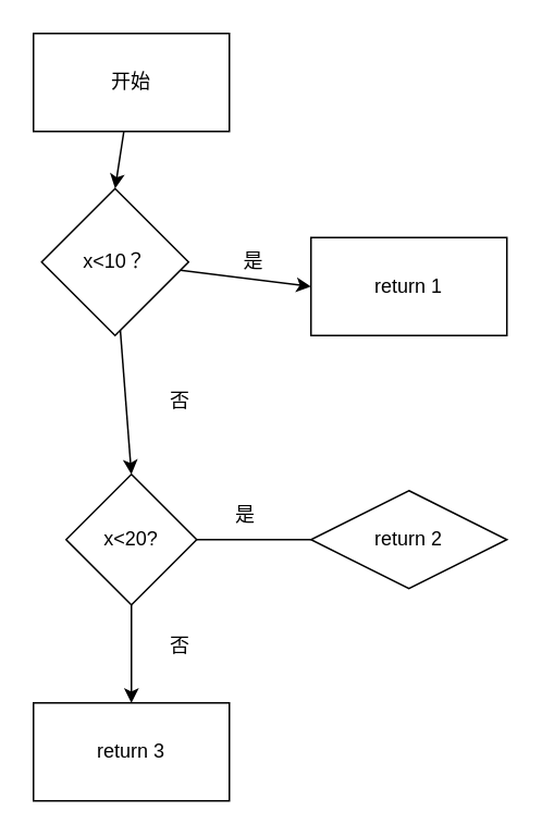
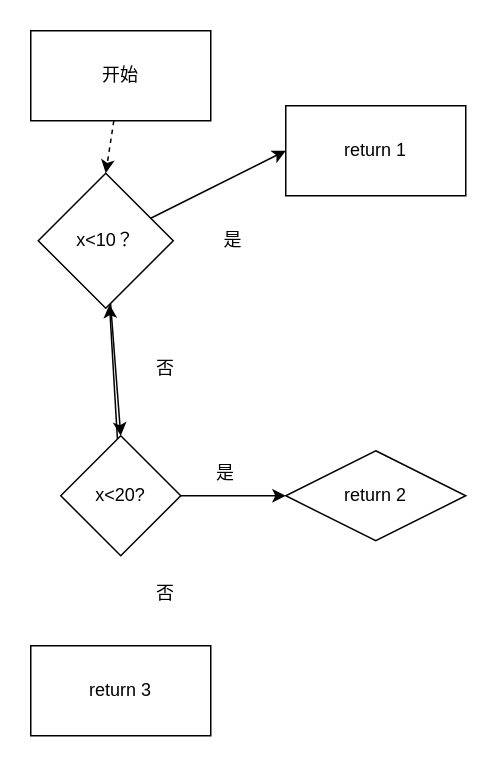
- <mxCell id="6" style="edgeStyle=none;html=1;entryX=0.5;entryY=0;entryDx=0;entryDy=0;" edge="1" parent="1" source="2" target="5"><mxGeometry relative="1" as="geometry" /></mxCell>
+ <mxCell id="6" style="edgeStyle=none;html=1;entryX=0.5;entryY=0;entryDx=0;entryDy=0;dashed=1;" edge="1" parent="1" source="2" target="5"><mxGeometry relative="1" as="geometry" /></mxCell>
- <mxCell id="10" value="return 1" style="rounded=0;whiteSpace=wrap;html=1;" vertex="1" parent="1"><mxGeometry x="190" y="145" width="120" height="60" as="geometry" /></mxCell>
+ <mxCell id="10" value="return 1" style="rounded=0;whiteSpace=wrap;html=1;" vertex="1" parent="1"><mxGeometry x="190" y="70" width="120" height="60" as="geometry" /></mxCell>
- <mxCell id="7" style="edgeStyle=none;html=1;entryX=0;entryY=0.5;entryDx=0;entryDy=0;endArrow=none;" edge="1" parent="1" source="9" target="11"><mxGeometry relative="1" as="geometry" /></mxCell>
+ <mxCell id="7" style="edgeStyle=none;html=1;entryX=0;entryY=0.5;entryDx=0;entryDy=0;" edge="1" parent="1" source="9" target="11"><mxGeometry relative="1" as="geometry" /></mxCell>
- <mxCell id="8" style="edgeStyle=none;html=1;entryX=0.5;entryY=0;entryDx=0;entryDy=0;" edge="1" parent="1" source="9" target="12"><mxGeometry relative="1" as="geometry" /></mxCell>
+ <mxCell id="8" style="edgeStyle=none;html=1;" edge="1" parent="1" source="9" target="5"><mxGeometry relative="1" as="geometry" /></mxCell>
